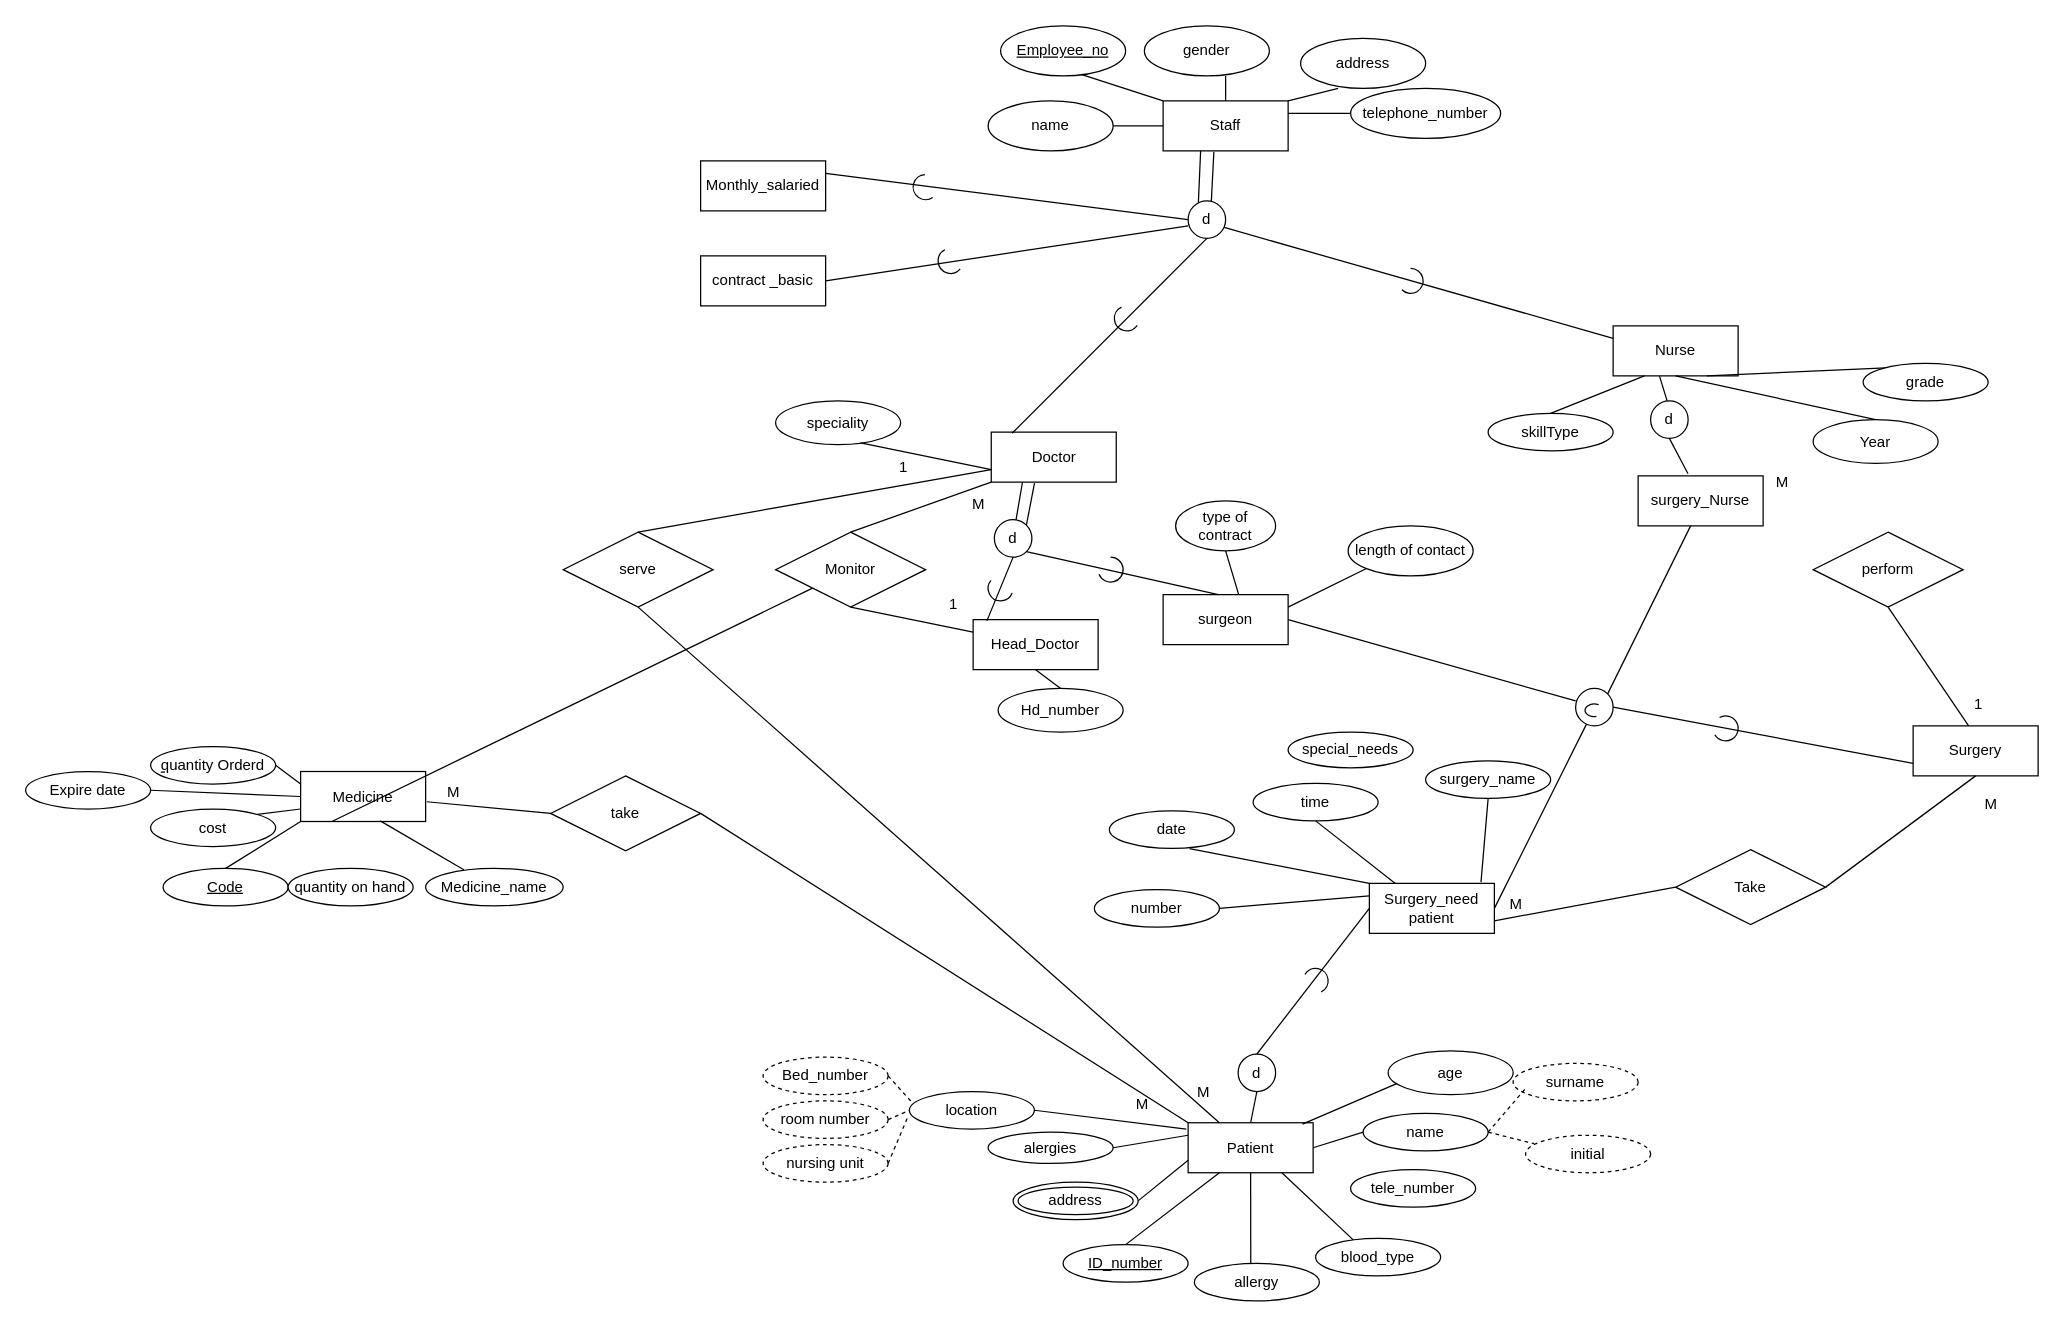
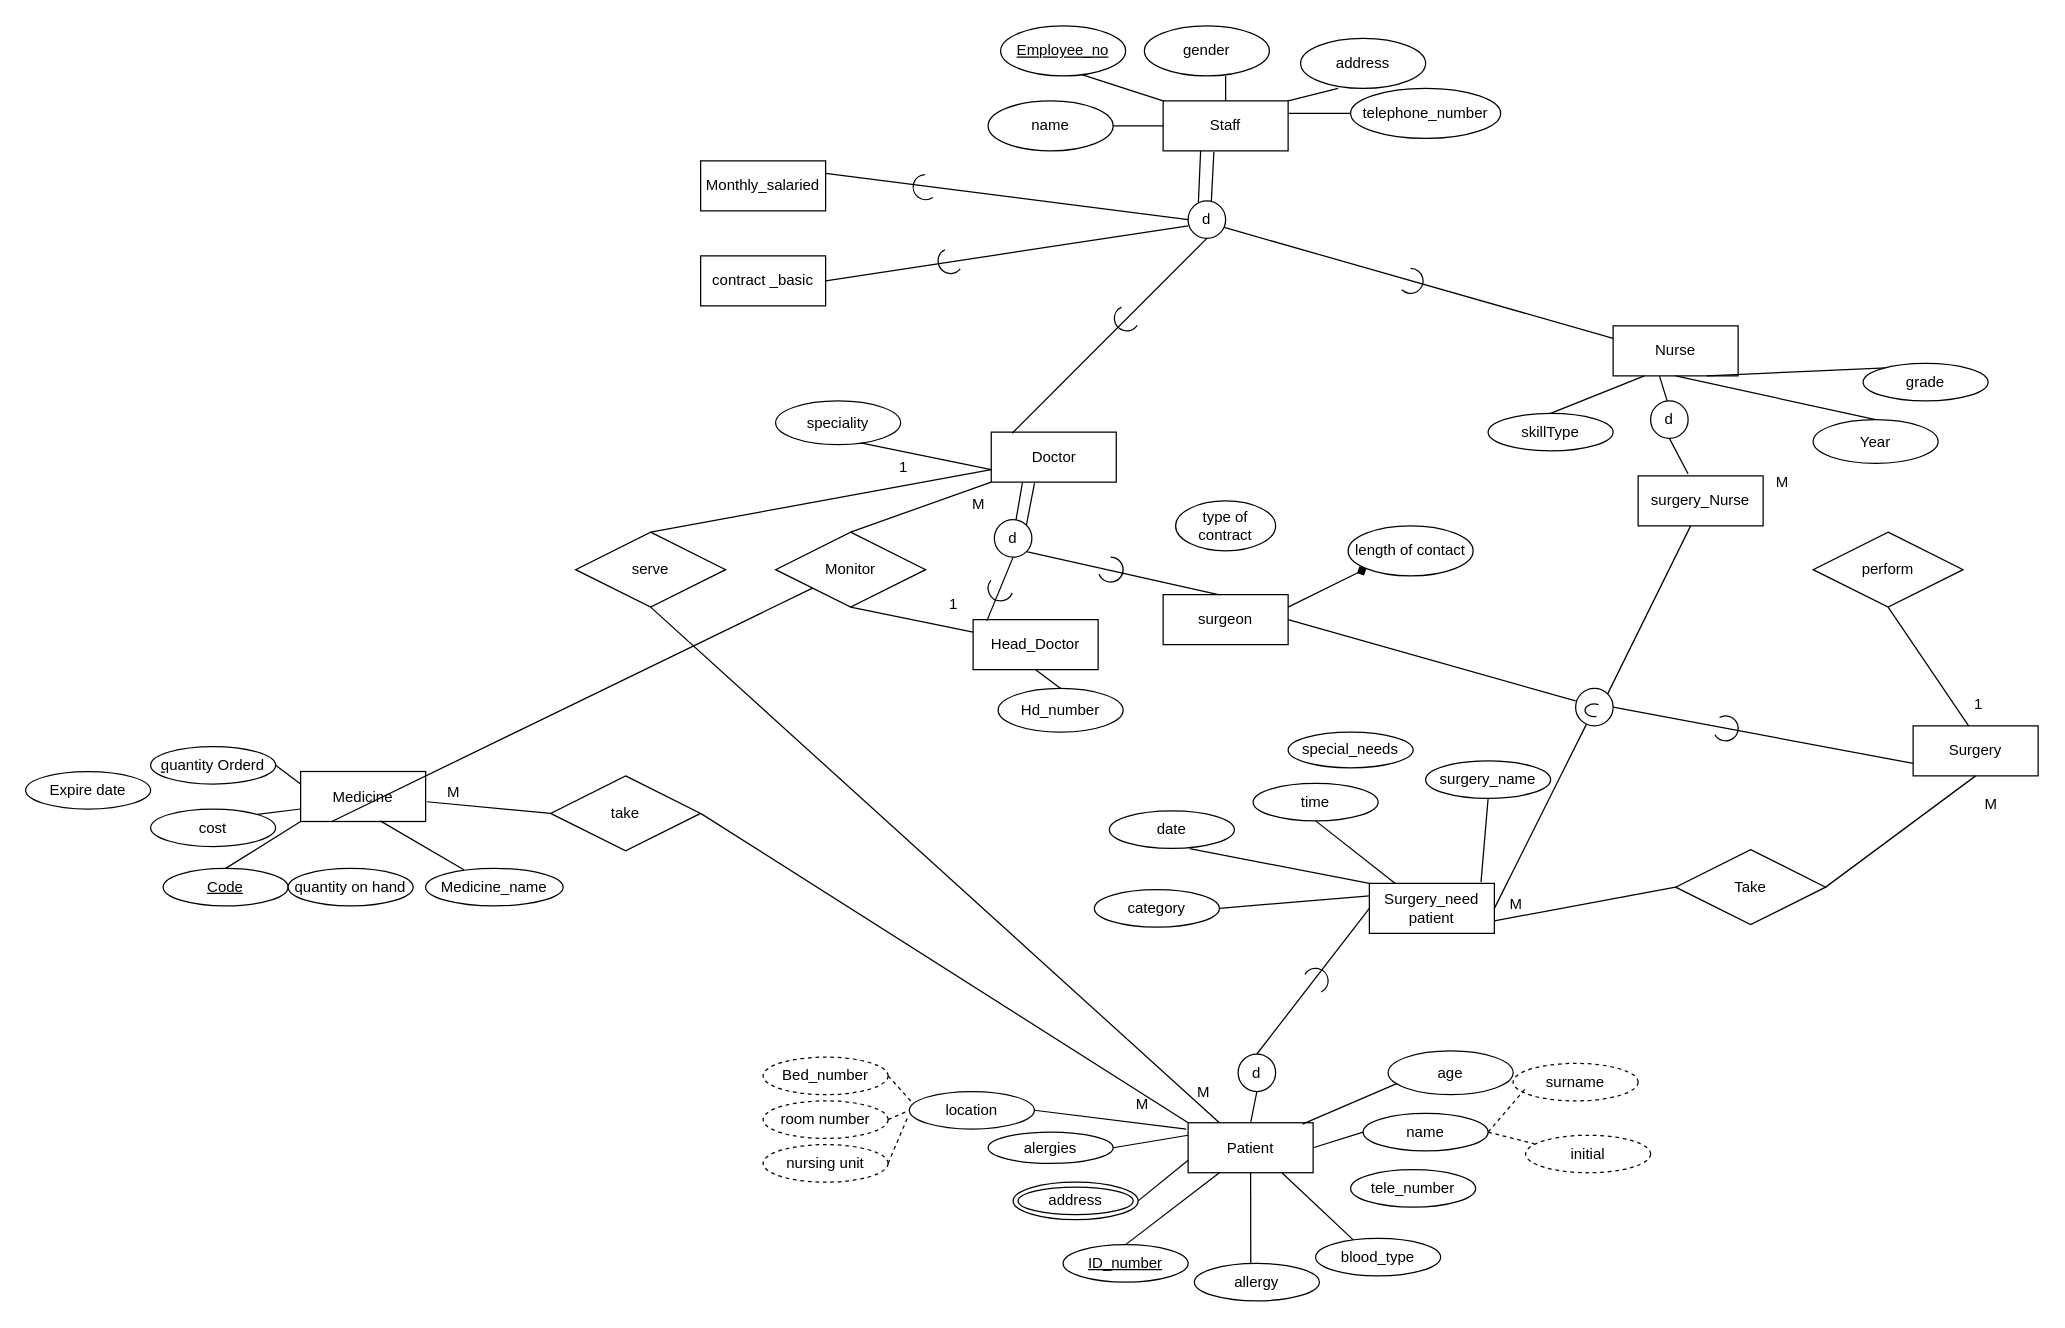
- <mxCell id="118" value="serve" style="shape=rhombus;perimeter=rhombusPerimeter;whiteSpace=wrap;html=1;align=center;" parent="1" vertex="1"><mxGeometry x="450" y="425" width="120" height="60" as="geometry" /></mxCell>
+ <mxCell id="118" value="serve" style="shape=rhombus;perimeter=rhombusPerimeter;whiteSpace=wrap;html=1;align=center;" parent="1" vertex="1"><mxGeometry x="460" y="425" width="120" height="60" as="geometry" /></mxCell>
- <mxCell id="105" value="" style="endArrow=none;html=1;rounded=0;entryX=0;entryY=1;entryDx=0;entryDy=0;exitX=1;exitY=0.25;exitDx=0;exitDy=0;" parent="1" source="28" target="104" edge="1"><mxGeometry width="50" height="50" relative="1" as="geometry"><mxPoint x="590" y="250" as="sourcePoint" /><mxPoint x="640" y="200" as="targetPoint" /></mxGeometry></mxCell>
+ <mxCell id="105" value="" style="endArrow=diamond;html=1;rounded=0;entryX=0;entryY=1;entryDx=0;entryDy=0;exitX=1;exitY=0.25;exitDx=0;exitDy=0;" parent="1" source="28" target="104" edge="1"><mxGeometry width="50" height="50" relative="1" as="geometry"><mxPoint x="590" y="250" as="sourcePoint" /><mxPoint x="640" y="200" as="targetPoint" /></mxGeometry></mxCell>
- <mxCell id="106" value="" style="endArrow=none;html=1;rounded=0;entryX=0.5;entryY=1;entryDx=0;entryDy=0;exitX=0.604;exitY=-0.006;exitDx=0;exitDy=0;exitPerimeter=0;" parent="1" source="28" target="103" edge="1"><mxGeometry width="50" height="50" relative="1" as="geometry"><mxPoint x="990" y="470" as="sourcePoint" /><mxPoint x="1103" y="464" as="targetPoint" /></mxGeometry></mxCell>
- <mxCell id="75" value="" style="endArrow=none;html=1;rounded=0;entryX=1;entryY=0.5;entryDx=0;entryDy=0;exitX=0;exitY=0.5;exitDx=0;exitDy=0;" parent="1" source="68" target="73" edge="1"><mxGeometry width="50" height="50" relative="1" as="geometry"><mxPoint x="-100" y="756.5" as="sourcePoint" /><mxPoint x="-50" y="706.5" as="targetPoint" /></mxGeometry></mxCell>
- <mxCell id="55" value="number" style="ellipse;whiteSpace=wrap;html=1;align=center;" parent="1" vertex="1"><mxGeometry x="875" y="711" width="100" height="30" as="geometry" /></mxCell>
+ <mxCell id="55" value="category" style="ellipse;whiteSpace=wrap;html=1;align=center;" parent="1" vertex="1"><mxGeometry x="875" y="711" width="100" height="30" as="geometry" /></mxCell>
